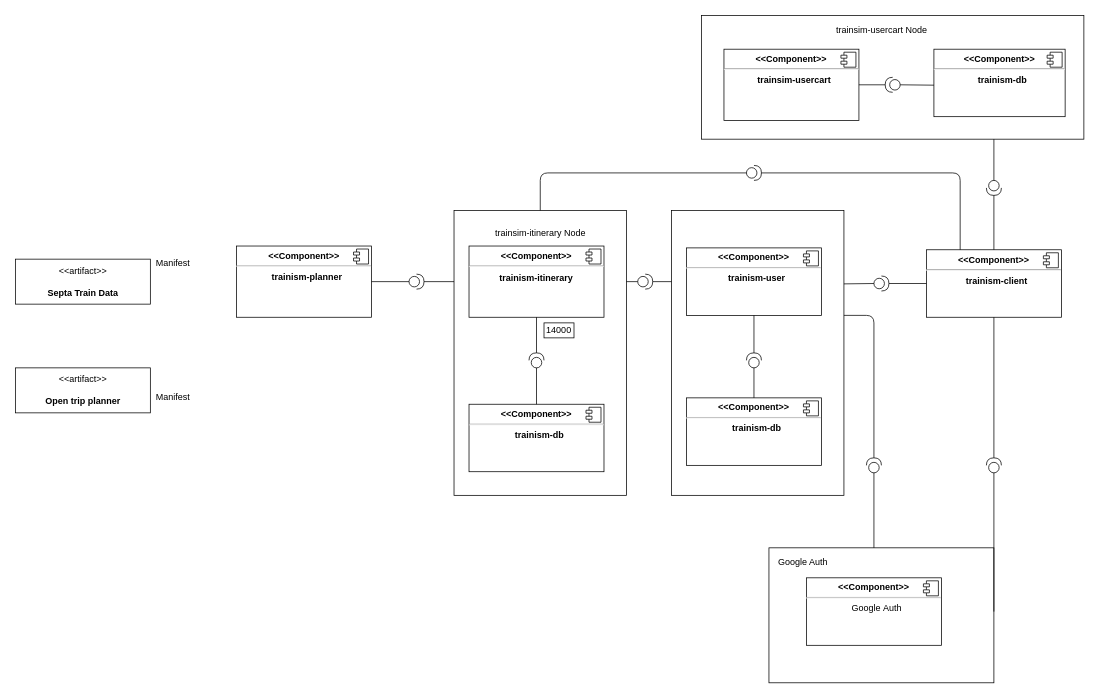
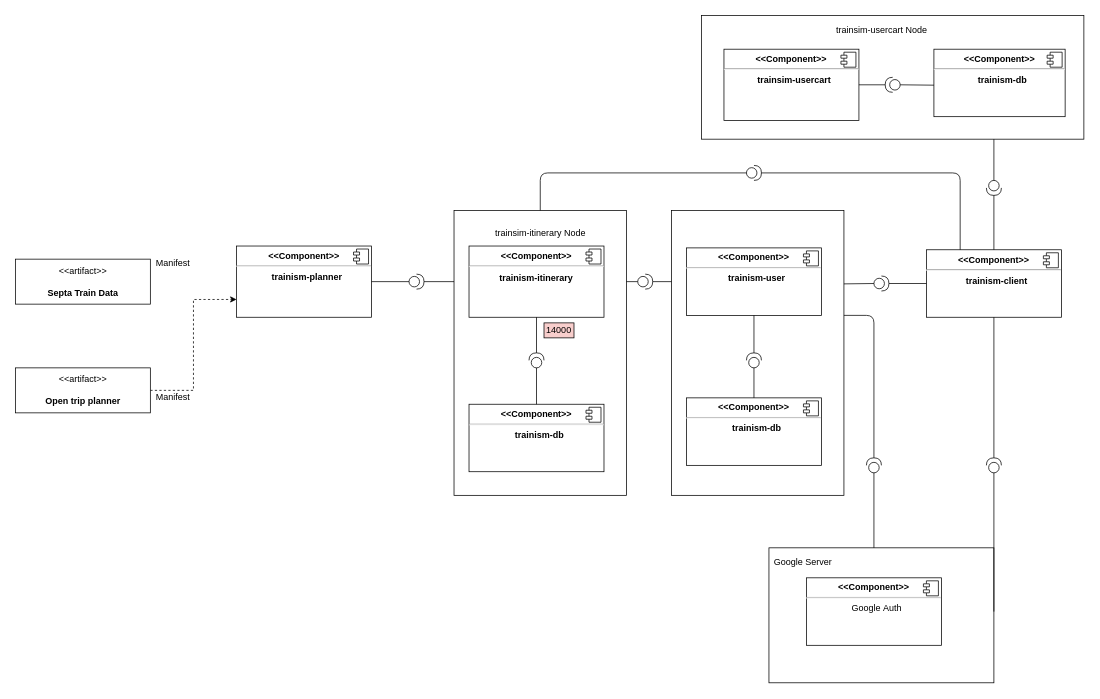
- <mxCell id="51" value="14000" style="whiteSpace=wrap;html=1;" vertex="1" parent="1"><mxGeometry x="725" y="430" width="40" height="20" as="geometry" /></mxCell>
+ <mxCell id="51" value="14000" style="whiteSpace=wrap;html=1;fillColor=#f8cecc;" vertex="1" parent="1"><mxGeometry x="725" y="430" width="40" height="20" as="geometry" /></mxCell>
+ <mxCell id="7" style="edgeStyle=orthogonalEdgeStyle;rounded=0;orthogonalLoop=1;jettySize=auto;html=1;entryX=0;entryY=0.75;entryDx=0;entryDy=0;dashed=1;" parent="1" source="8" target="9" edge="1"><mxGeometry relative="1" as="geometry" /></mxCell>
- <mxCell id="36" value="Google Auth" style="text;html=1;align=center;verticalAlign=middle;resizable=0;points=[];autosize=1;" parent="1" vertex="1"><mxGeometry x="1025" y="740" width="90" height="20" as="geometry" /></mxCell>
+ <mxCell id="36" value="Google Server" style="text;html=1;align=center;verticalAlign=middle;resizable=0;points=[];autosize=1;" parent="1" vertex="1"><mxGeometry x="1025" y="740" width="90" height="20" as="geometry" /></mxCell>
